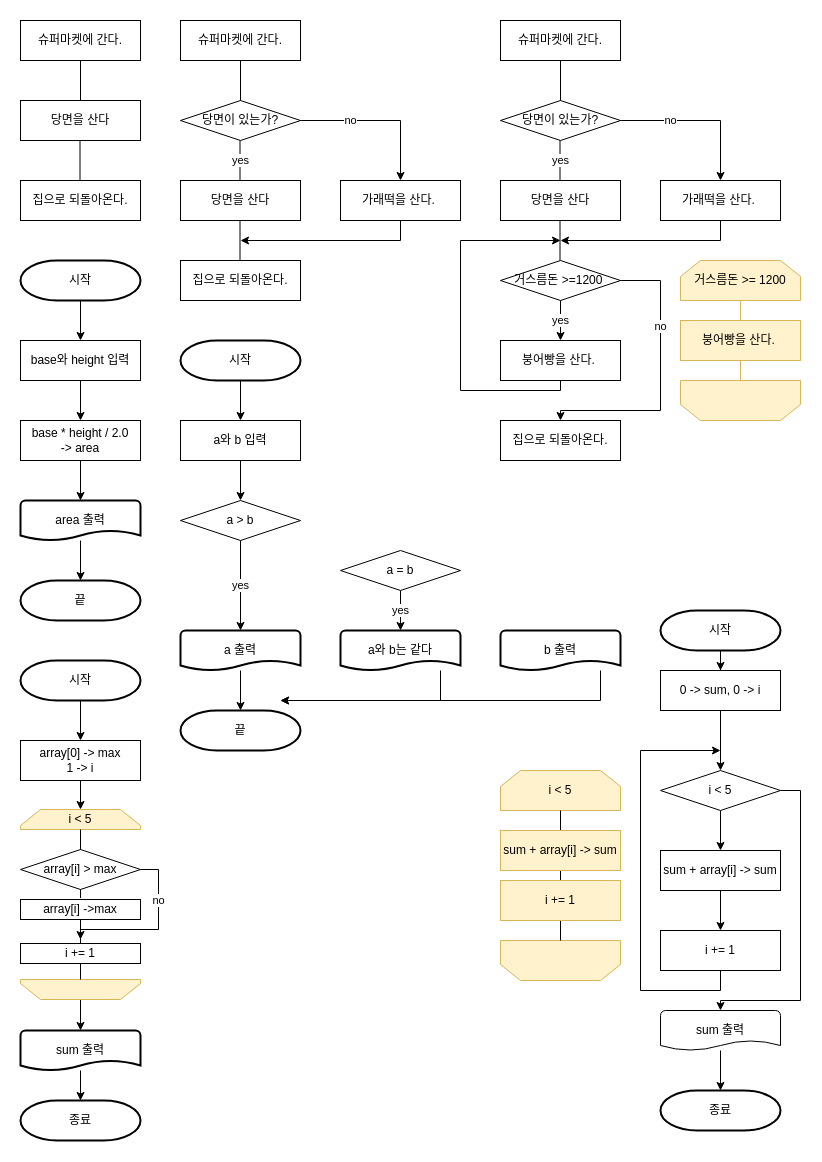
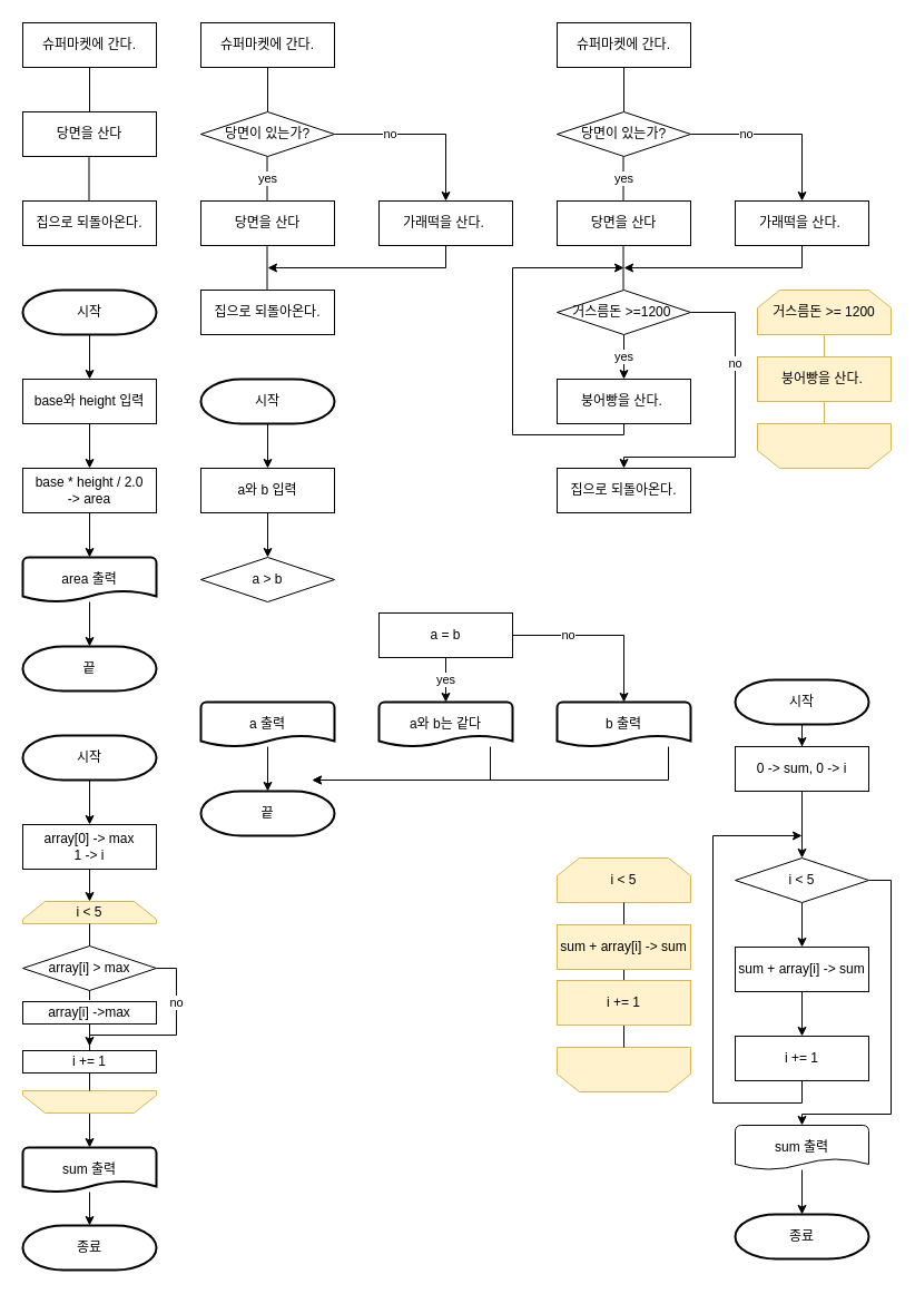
- <mxCell id="56" value="a = b" style="rhombus;whiteSpace=wrap;html=1;" vertex="1" parent="1"><mxGeometry x="340" y="550" width="120" height="40" as="geometry" /></mxCell>
+ <mxCell id="56" value="a = b" style="whiteSpace=wrap;html=1;rounded=0;" vertex="1" parent="1"><mxGeometry x="340" y="550" width="120" height="40" as="geometry" /></mxCell>
+ <mxCell id="55" value="no" style="edgeStyle=orthogonalEdgeStyle;rounded=0;orthogonalLoop=1;jettySize=auto;html=1;entryX=0.5;entryY=0;entryDx=0;entryDy=0;entryPerimeter=0;" edge="1" parent="1" source="56" target="60"><mxGeometry x="-0.375" relative="1" as="geometry"><mxPoint as="offset" /></mxGeometry></mxCell>
- <mxCell id="49" value="yes" style="edgeStyle=orthogonalEdgeStyle;rounded=0;orthogonalLoop=1;jettySize=auto;html=1;" edge="1" parent="1" source="50" target="52"><mxGeometry relative="1" as="geometry" /></mxCell>
